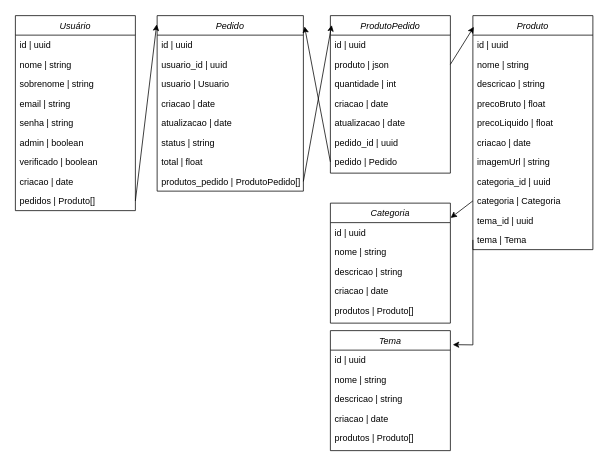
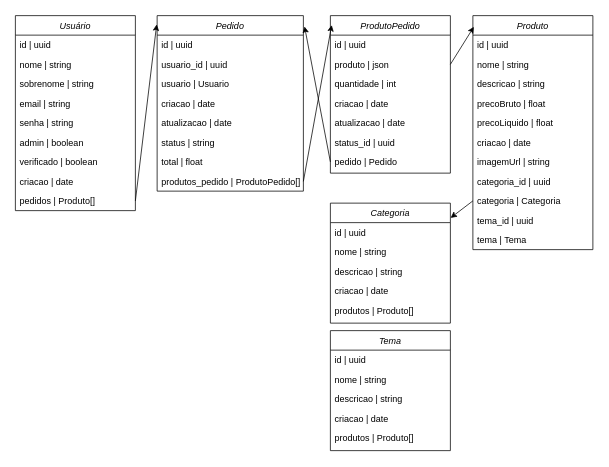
- <mxCell id="51" value="pedido_id | uuid" style="text;align=left;verticalAlign=top;spacingLeft=4;spacingRight=4;overflow=hidden;rotatable=0;points=[[0,0.5],[1,0.5]];portConstraint=eastwest;rounded=0;shadow=0;html=0;" parent="45" vertex="1"><mxGeometry y="156" width="160" height="26" as="geometry" /></mxCell>
+ <mxCell id="51" value="status_id | uuid" style="text;align=left;verticalAlign=top;spacingLeft=4;spacingRight=4;overflow=hidden;rotatable=0;points=[[0,0.5],[1,0.5]];portConstraint=eastwest;rounded=0;shadow=0;html=0;" parent="45" vertex="1"><mxGeometry y="156" width="160" height="26" as="geometry" /></mxCell>
- <mxCell id="57" value="" style="endArrow=classic;html=1;rounded=0;entryX=1.02;entryY=0.117;entryDx=0;entryDy=0;exitX=0;exitY=0.5;exitDx=0;exitDy=0;entryPerimeter=0;" parent="1" source="32" target="39" edge="1"><mxGeometry width="50" height="50" relative="1" as="geometry"><mxPoint x="450" y="400" as="sourcePoint" /><mxPoint x="630" y="310" as="targetPoint" /><Array as="points"><mxPoint x="630" y="459" /></Array></mxGeometry></mxCell>
